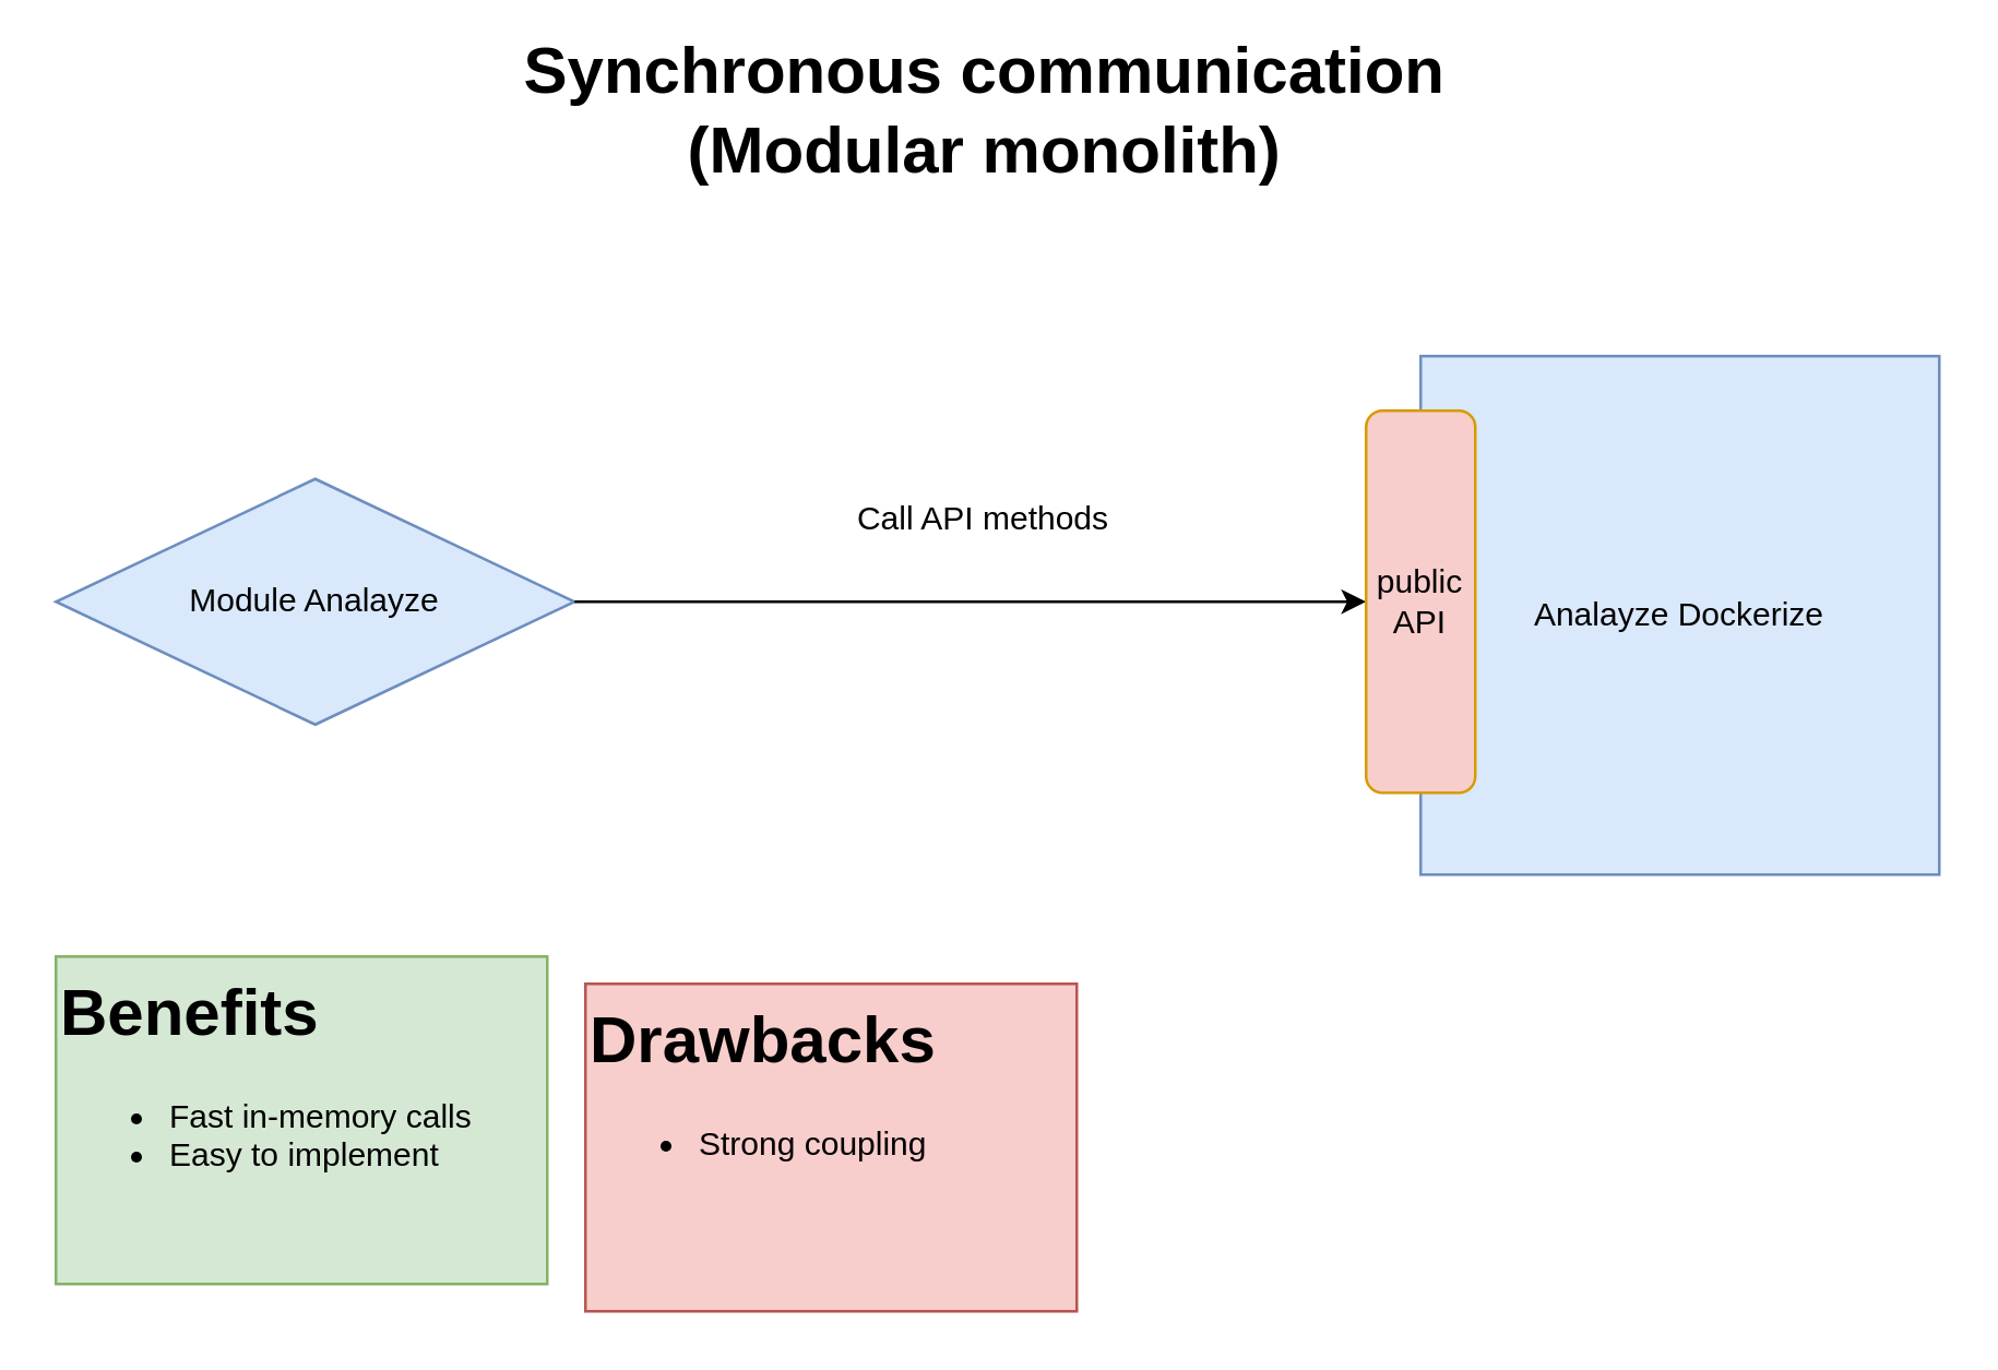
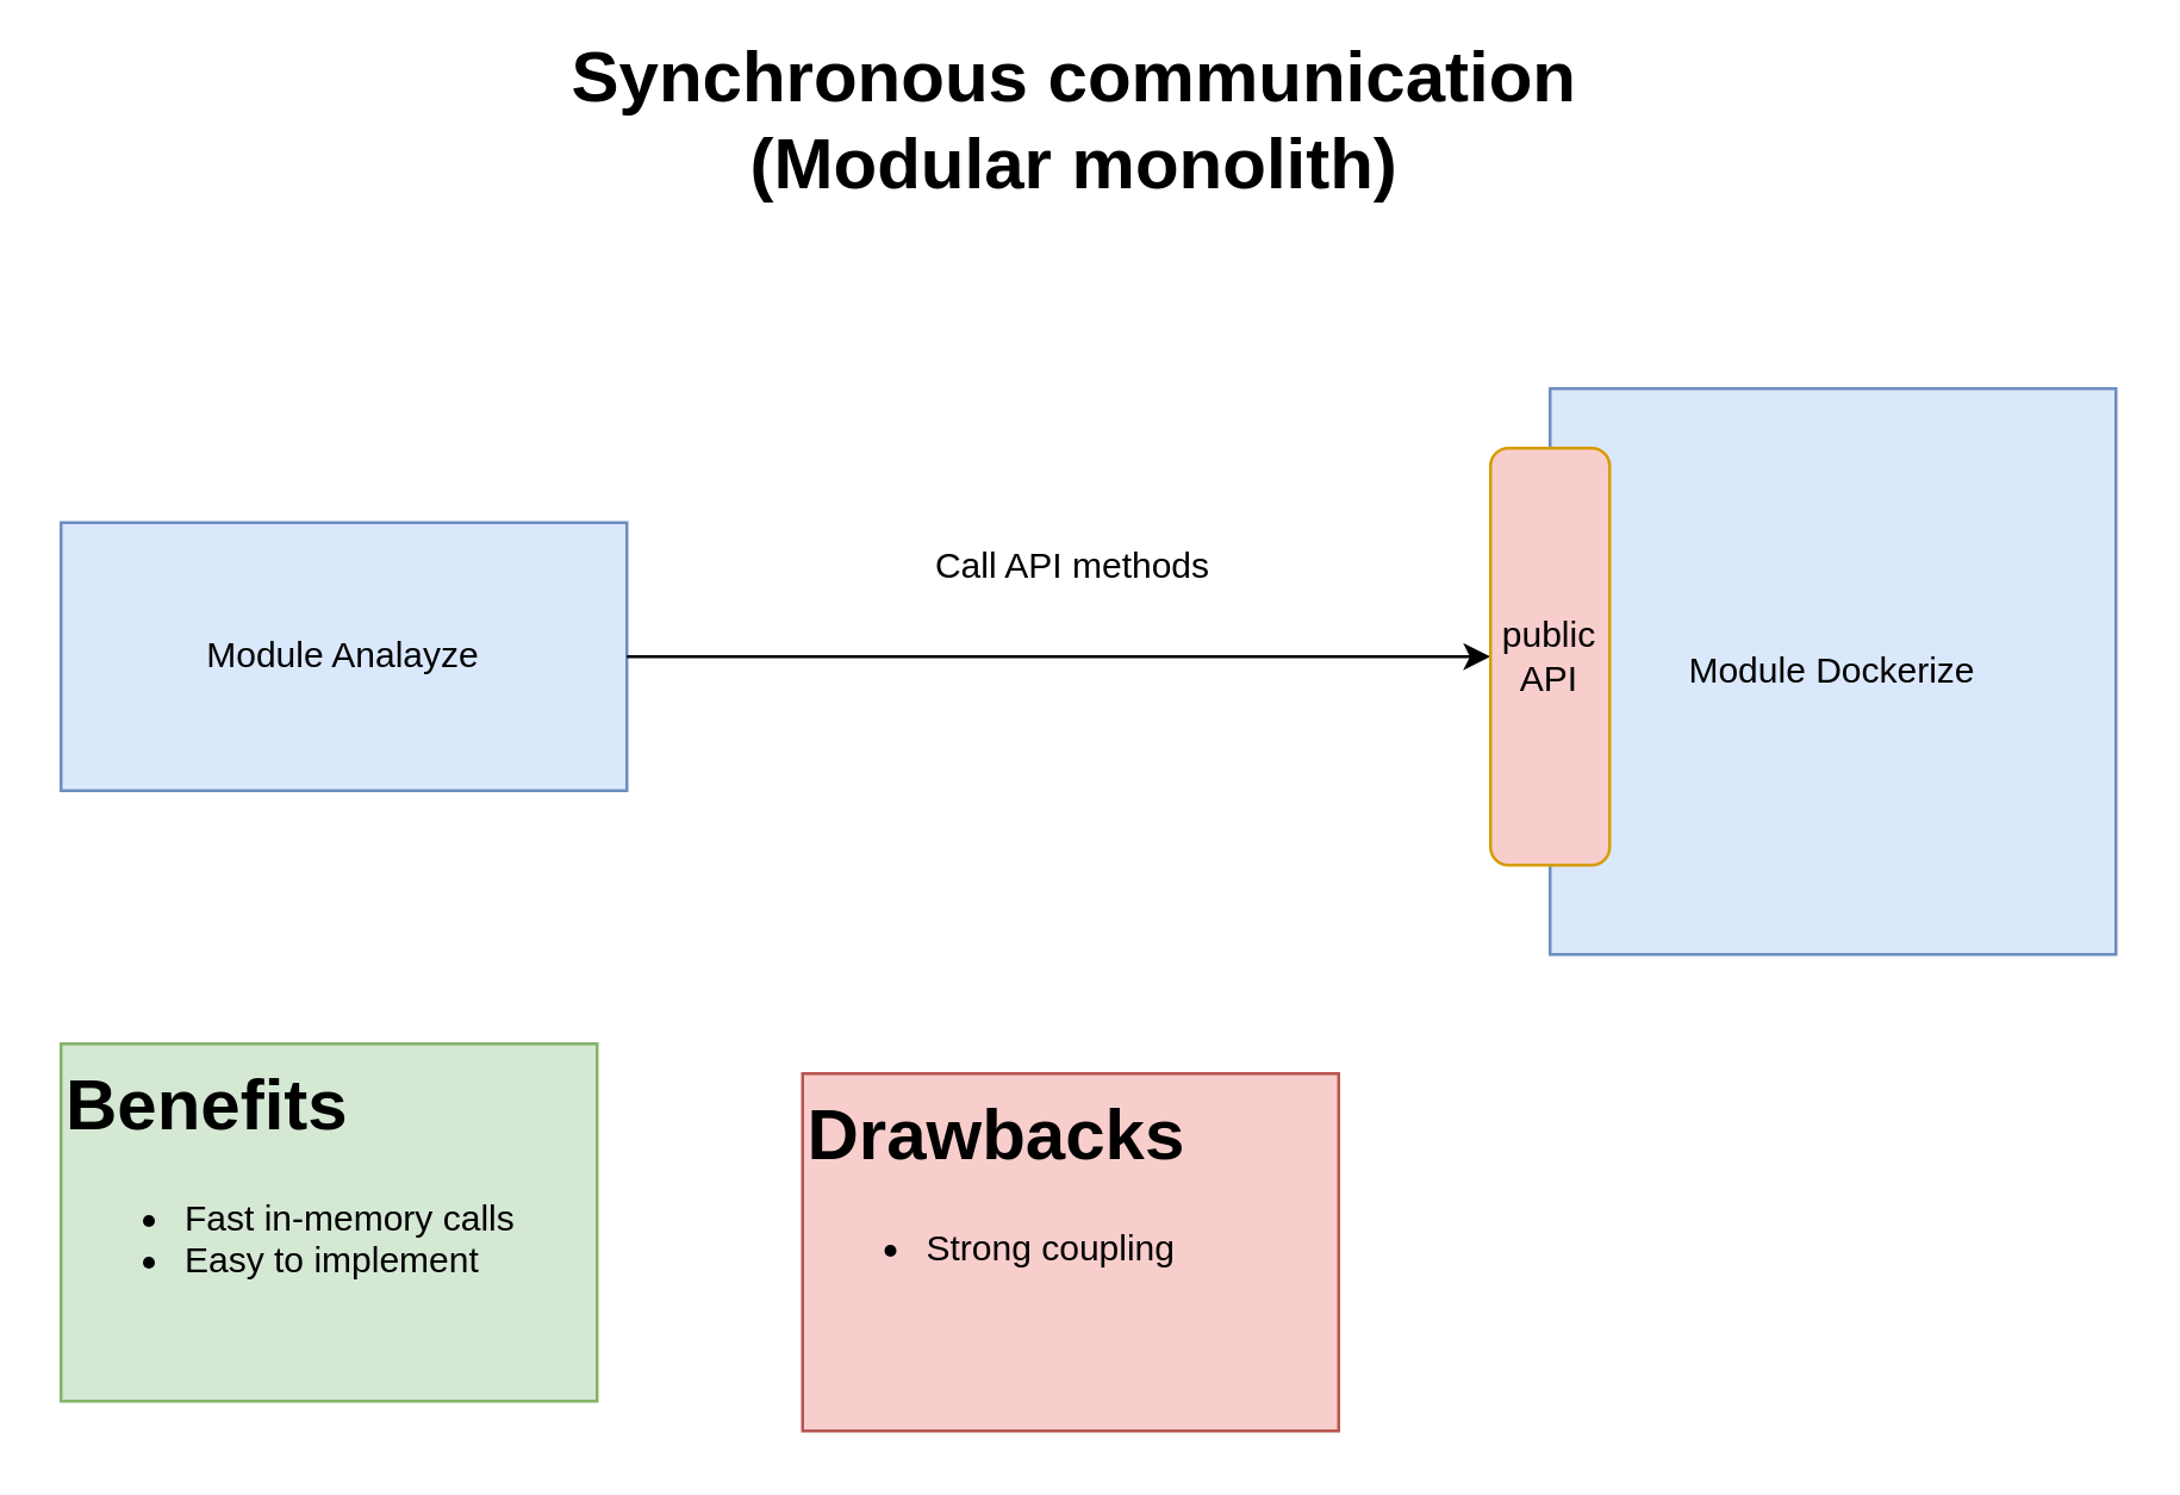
- <mxCell id="2" value="Module Analayze" style="rhombus;whiteSpace=wrap;html=1;fillColor=#dae8fc;strokeColor=#6c8ebf;" parent="1" vertex="1"><mxGeometry x="20" y="175" width="190" height="90" as="geometry" /></mxCell>
+ <mxCell id="2" value="Module Analayze" style="rounded=0;whiteSpace=wrap;html=1;fillColor=#dae8fc;strokeColor=#6c8ebf;" parent="1" vertex="1"><mxGeometry x="20" y="175" width="190" height="90" as="geometry" /></mxCell>
- <mxCell id="3" value="Analayze Dockerize" style="rounded=0;whiteSpace=wrap;html=1;fillColor=#dae8fc;strokeColor=#6c8ebf;" parent="1" vertex="1"><mxGeometry x="520" y="130" width="190" height="190" as="geometry" /></mxCell>
+ <mxCell id="3" value="Module Dockerize" style="rounded=0;whiteSpace=wrap;html=1;fillColor=#dae8fc;strokeColor=#6c8ebf;" parent="1" vertex="1"><mxGeometry x="520" y="130" width="190" height="190" as="geometry" /></mxCell>
- <mxCell id="8" value="&lt;h1 style=&quot;margin-top: 0px;&quot;&gt;Drawbacks&lt;/h1&gt;&lt;p&gt;&lt;/p&gt;&lt;ul&gt;&lt;li&gt;Strong coupling&lt;/li&gt;&lt;/ul&gt;&lt;p&gt;&lt;/p&gt;" style="text;html=1;whiteSpace=wrap;overflow=hidden;rounded=0;fillColor=#f8cecc;strokeColor=#b85450;" parent="1" vertex="1"><mxGeometry x="214" y="360" width="180" height="120" as="geometry" /></mxCell>
+ <mxCell id="8" value="&lt;h1 style=&quot;margin-top: 0px;&quot;&gt;Drawbacks&lt;/h1&gt;&lt;p&gt;&lt;/p&gt;&lt;ul&gt;&lt;li&gt;Strong coupling&lt;/li&gt;&lt;/ul&gt;&lt;p&gt;&lt;/p&gt;" style="text;html=1;whiteSpace=wrap;overflow=hidden;rounded=0;fillColor=#f8cecc;strokeColor=#b85450;" parent="1" vertex="1"><mxGeometry x="269" y="360" width="180" height="120" as="geometry" /></mxCell>
